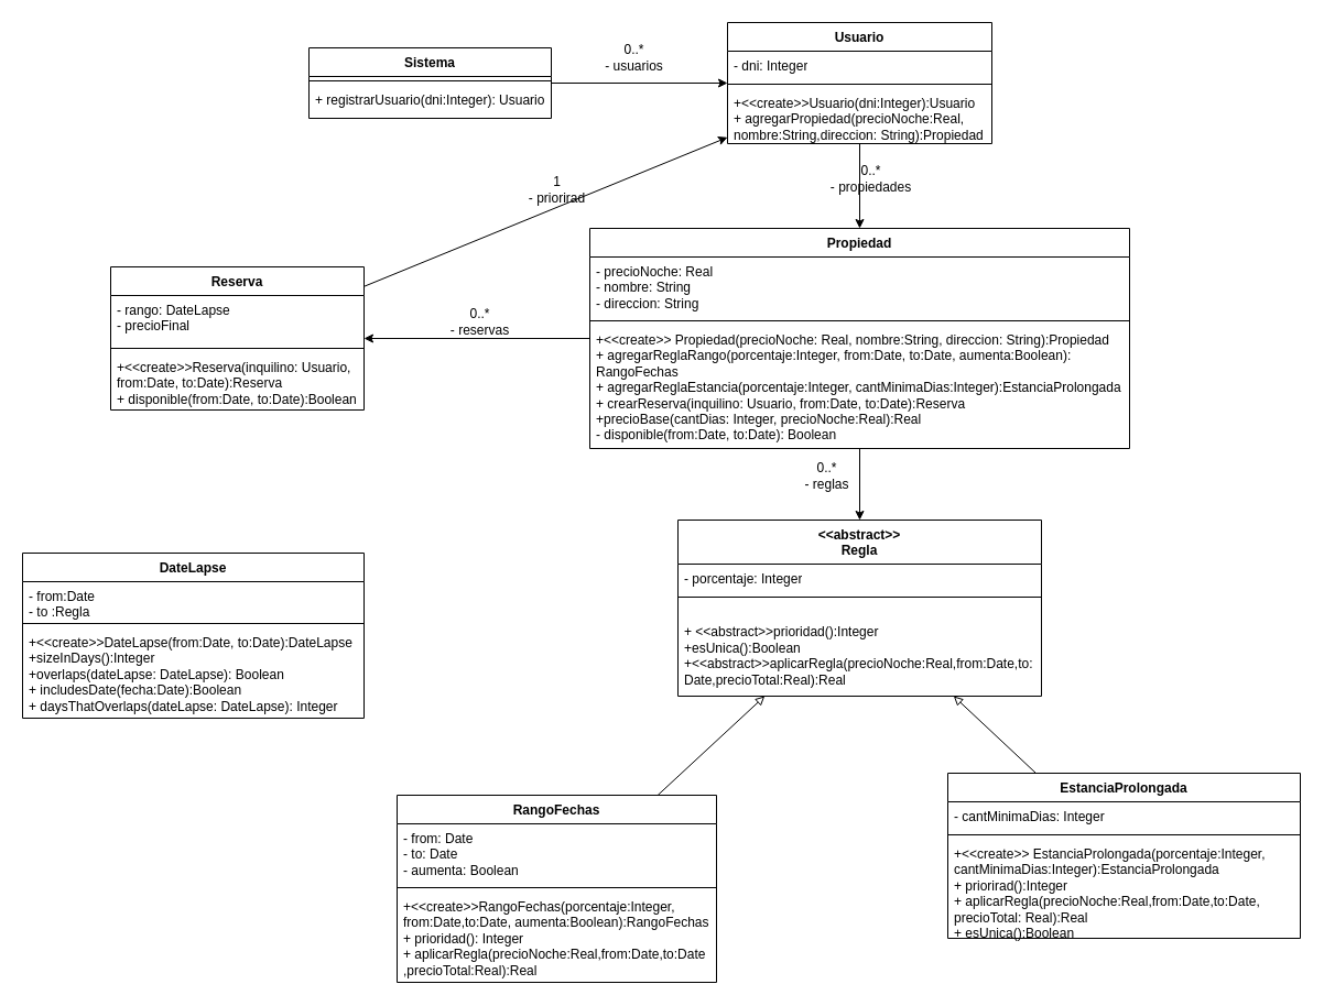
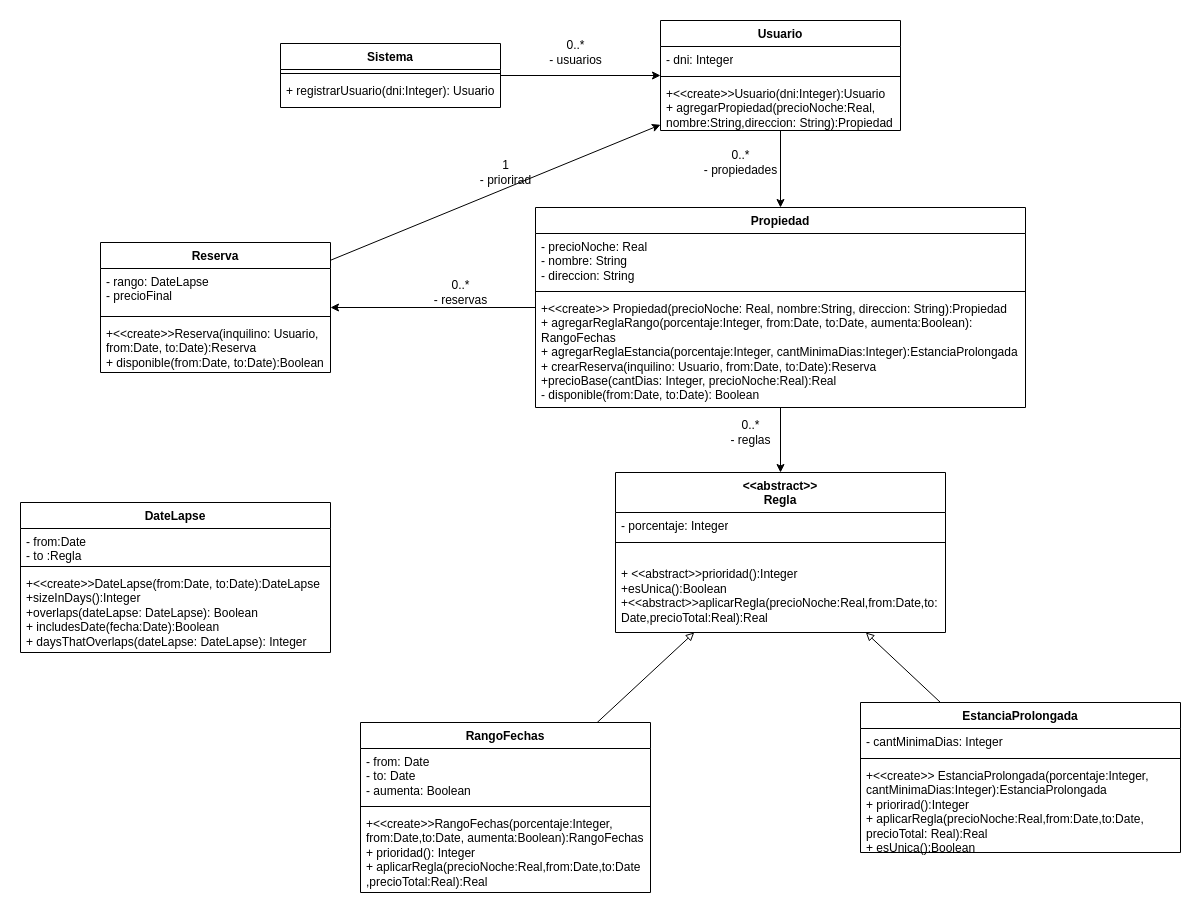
- <mxCell id="43" value="0..*&lt;br&gt;- propiedades" style="text;html=1;align=center;verticalAlign=middle;resizable=0;points=[];autosize=1;strokeColor=none;fillColor=none;" vertex="1" parent="1"><mxGeometry x="740" y="142" width="100" height="40" as="geometry" /></mxCell>
+ <mxCell id="43" value="0..*&lt;br&gt;- propiedades" style="text;html=1;align=center;verticalAlign=middle;resizable=0;points=[];autosize=1;strokeColor=none;fillColor=none;" vertex="1" parent="1"><mxGeometry x="690" y="142" width="100" height="40" as="geometry" /></mxCell>
- <mxCell id="41" value="0..*&lt;br&gt;- reservas" style="text;html=1;align=center;verticalAlign=middle;resizable=0;points=[];autosize=1;strokeColor=none;fillColor=none;" vertex="1" parent="1"><mxGeometry x="395" y="272" width="80" height="40" as="geometry" /></mxCell>
+ <mxCell id="41" value="0..*&lt;br&gt;- reservas" style="text;html=1;align=center;verticalAlign=middle;resizable=0;points=[];autosize=1;strokeColor=none;fillColor=none;" vertex="1" parent="1"><mxGeometry x="420" y="272" width="80" height="40" as="geometry" /></mxCell>
